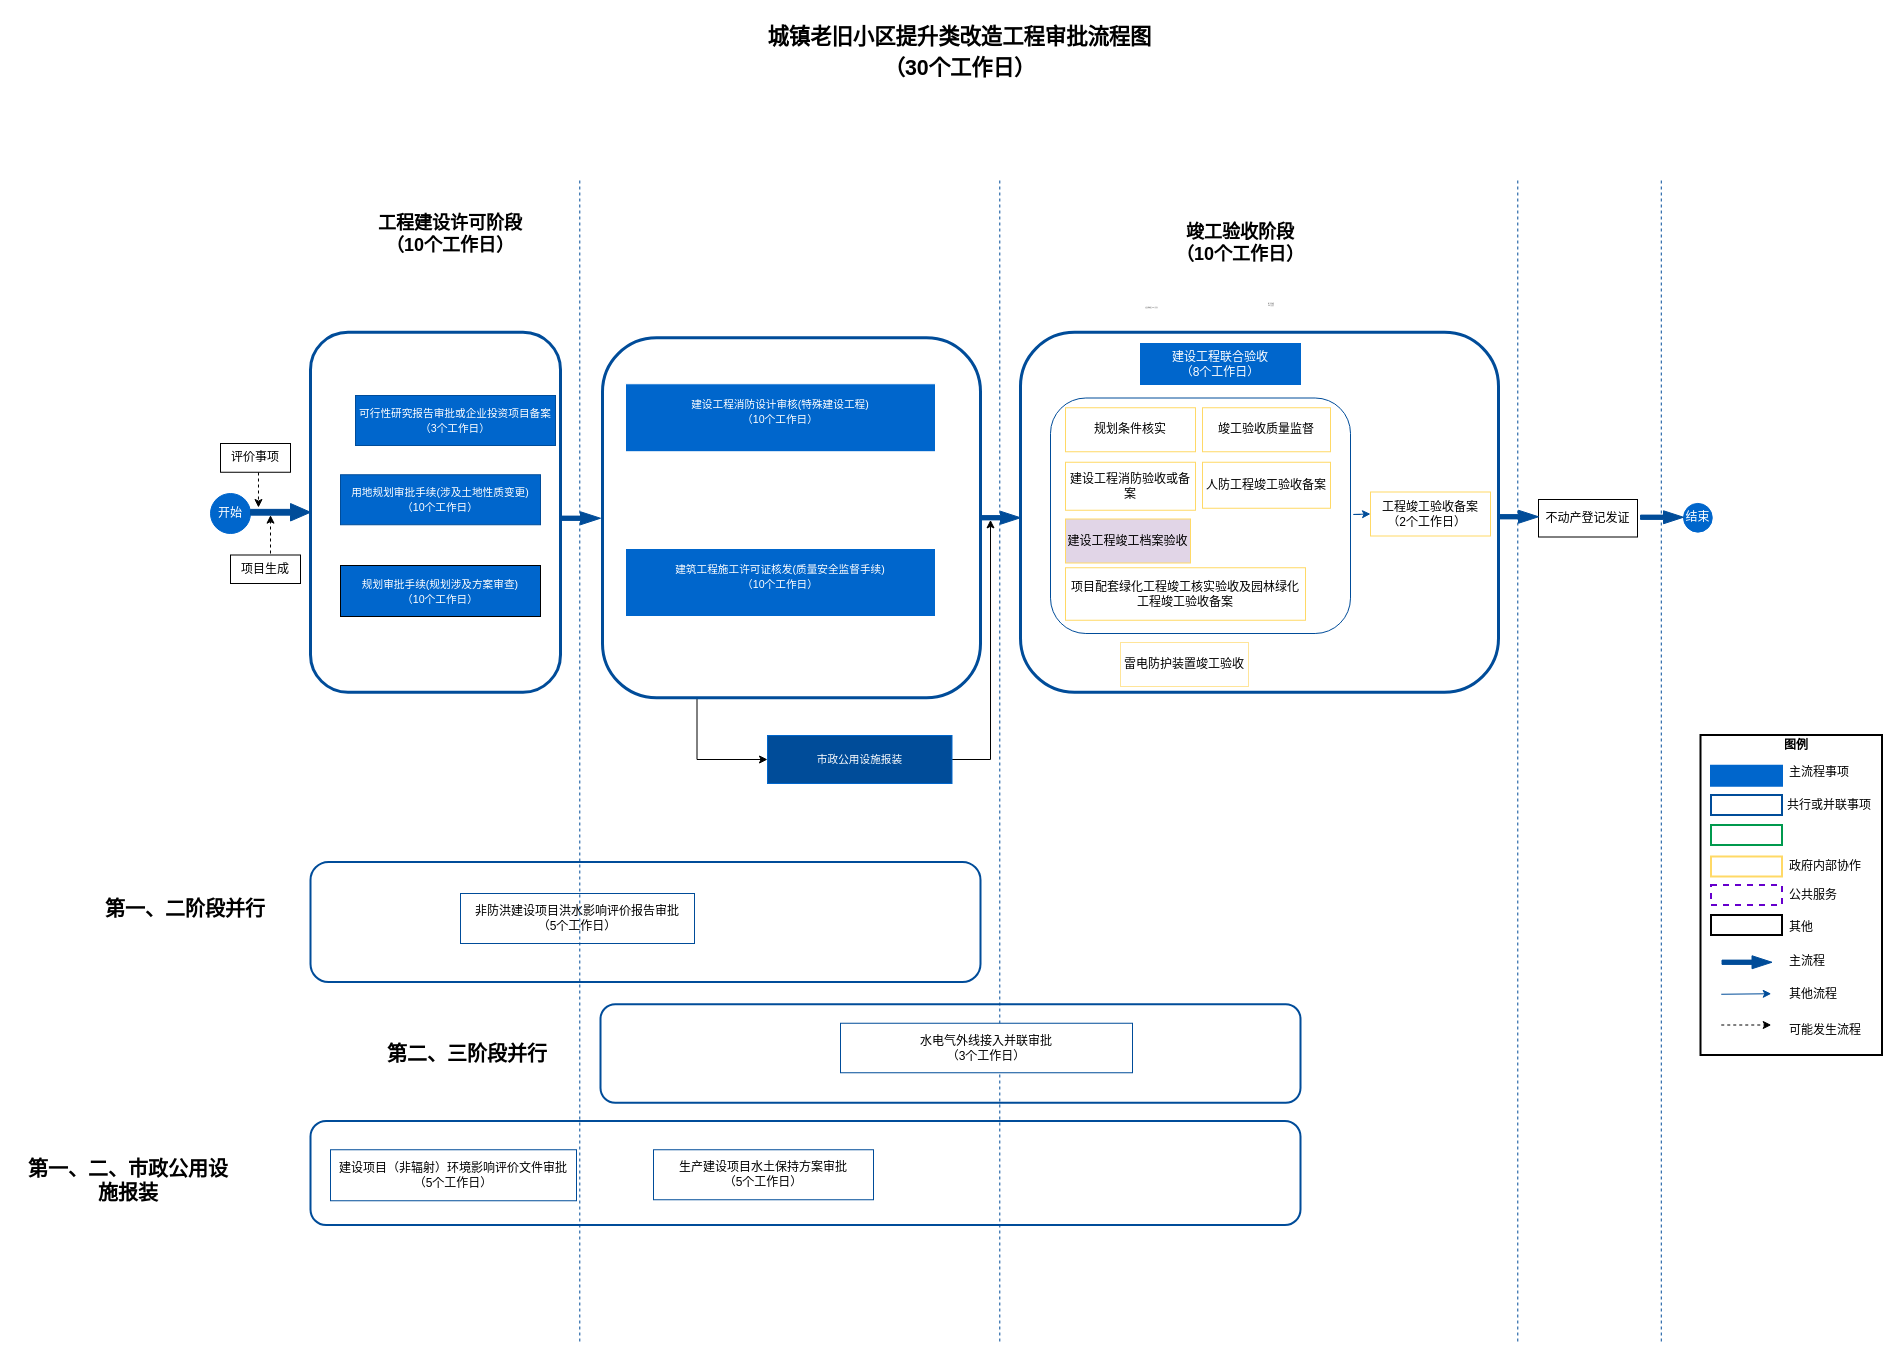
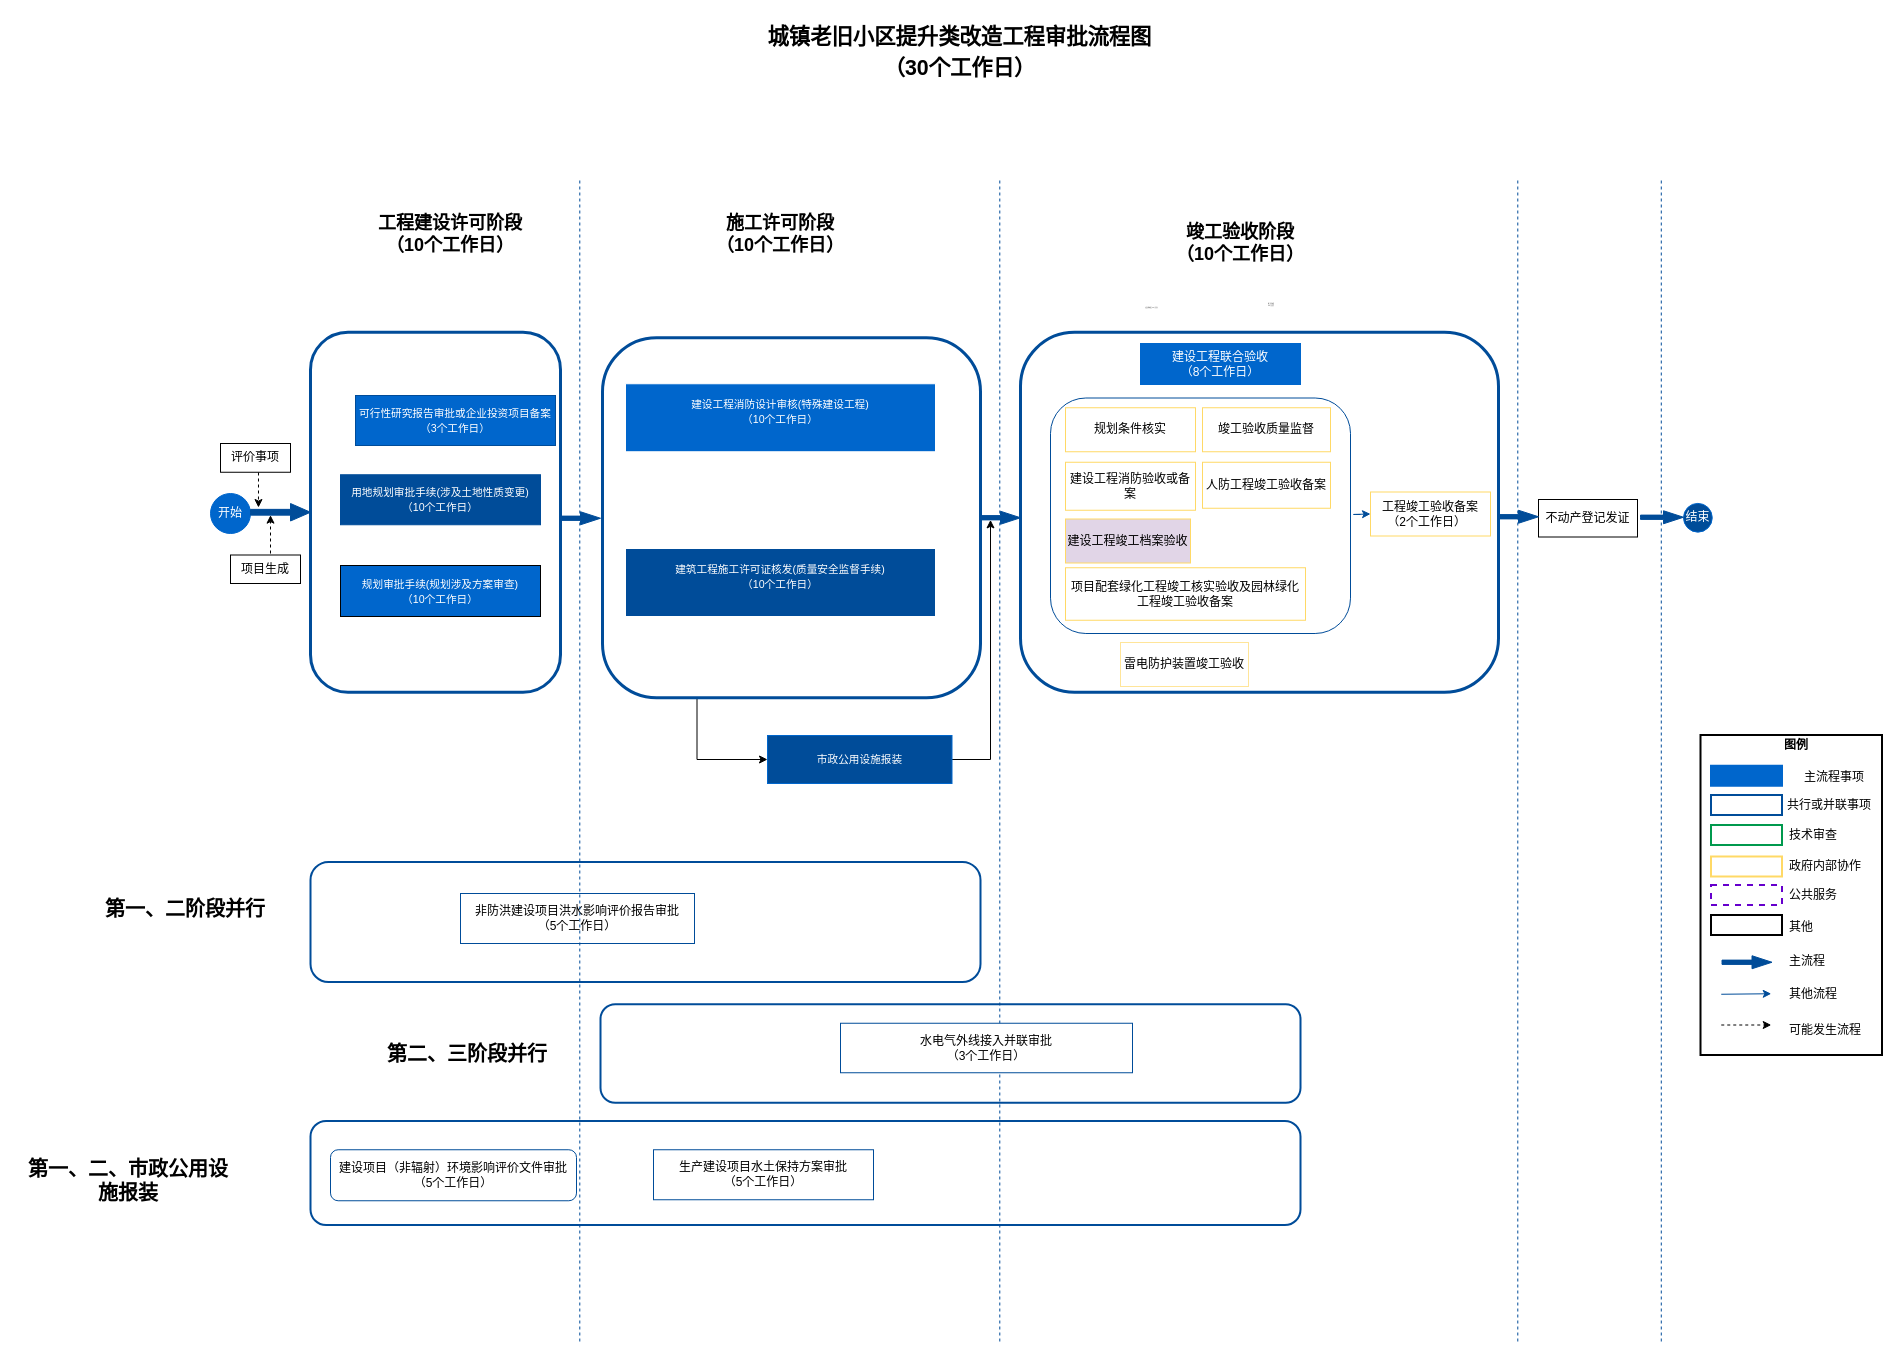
+ <mxCell id="37" value="&lt;b&gt;&lt;span&gt;施工许可阶段&lt;/span&gt;&lt;/b&gt;&lt;br style=&quot;font-size: 18px&quot;&gt;（10个工作日）" style="rounded=1;whiteSpace=wrap;html=1;shadow=0;dashed=1;strokeWidth=1;strokeColor=#FFFFFF;fillColor=#FFFFFF;opacity=0;fontSize=18;fontStyle=1" parent="1" vertex="1"><mxGeometry x="640" y="194" width="280" height="80" as="geometry" /></mxCell>
- <mxCell id="75" value="&lt;span style=&quot;font-size: 8.0pt&quot;&gt;用地规划审批手续(涉及土地性质变更)&lt;br&gt;（10个工作日）&lt;br&gt;&lt;/span&gt;" style="rounded=0;whiteSpace=wrap;html=1;shadow=0;strokeColor=#004C99;fillColor=#0066CC;fontColor=#FFFFFF;" parent="1" vertex="1"><mxGeometry x="340" y="474.25" width="200" height="50" as="geometry" /></mxCell>
+ <mxCell id="75" value="&lt;span style=&quot;font-size: 8.0pt&quot;&gt;用地规划审批手续(涉及土地性质变更)&lt;br&gt;（10个工作日）&lt;br&gt;&lt;/span&gt;" style="rounded=0;whiteSpace=wrap;html=1;shadow=0;strokeColor=#004C99;fillColor=#004c99;fontColor=#FFFFFF;" parent="1" vertex="1"><mxGeometry x="340" y="474.25" width="200" height="50" as="geometry" /></mxCell>
- <mxCell id="23" value="结束" style="ellipse;whiteSpace=wrap;html=1;aspect=fixed;rounded=1;shadow=0;strokeWidth=1;fillColor=#0066CC;strokeColor=#0066CC;fontColor=#FFFFFF;" parent="1" vertex="1"><mxGeometry x="1683" y="502.88" width="28.75" height="28.75" as="geometry" /></mxCell>
+ <mxCell id="23" value="结束" style="ellipse;whiteSpace=wrap;html=1;aspect=fixed;rounded=1;shadow=0;strokeWidth=1;fillColor=#004c99;strokeColor=#0066CC;fontColor=#FFFFFF;" parent="1" vertex="1"><mxGeometry x="1683" y="502.88" width="28.75" height="28.75" as="geometry" /></mxCell>
- <mxCell id="74" value="&lt;span style=&quot;font-size: 8.0pt&quot;&gt;建筑工程施工许可证核发(质量安全监督手续)&lt;/span&gt;&lt;span style=&quot;font-size: 8.0pt&quot;&gt;&lt;br&gt;（10个工作日）&lt;br&gt;&lt;/span&gt;&lt;p class=&quot;MsoNormal&quot; align=&quot;left&quot; style=&quot;margin-right: -3.15pt ; text-align: left ; line-height: 11.0pt&quot;&gt;&lt;/p&gt;" style="rounded=0;whiteSpace=wrap;html=1;shadow=0;fillColor=#0066CC;strokeColor=#FFFFFF;fontColor=#FFFFFF;" parent="1" vertex="1"><mxGeometry x="625" y="548" width="310" height="68" as="geometry" /></mxCell>
+ <mxCell id="74" value="&lt;span style=&quot;font-size: 8.0pt&quot;&gt;建筑工程施工许可证核发(质量安全监督手续)&lt;/span&gt;&lt;span style=&quot;font-size: 8.0pt&quot;&gt;&lt;br&gt;（10个工作日）&lt;br&gt;&lt;/span&gt;&lt;p class=&quot;MsoNormal&quot; align=&quot;left&quot; style=&quot;margin-right: -3.15pt ; text-align: left ; line-height: 11.0pt&quot;&gt;&lt;/p&gt;" style="rounded=0;whiteSpace=wrap;html=1;shadow=0;fillColor=#004c99;strokeColor=#FFFFFF;fontColor=#FFFFFF;" parent="1" vertex="1"><mxGeometry x="625" y="548" width="310" height="68" as="geometry" /></mxCell>
- <mxCell id="48" value="主流程事项" style="rounded=1;whiteSpace=wrap;html=1;shadow=1;strokeColor=#000000;strokeWidth=2;fillColor=#FFFFFF;fontSize=12;fontColor=#000000;opacity=0;labelBackgroundColor=#ffffff;labelPosition=center;verticalLabelPosition=middle;align=left;verticalAlign=middle;" parent="1" vertex="1"><mxGeometry x="1786.5" y="764.5" width="70" height="15.75" as="geometry" /></mxCell>
+ <mxCell id="48" value="主流程事项" style="rounded=1;whiteSpace=wrap;html=1;shadow=1;strokeColor=#000000;strokeWidth=2;fillColor=#FFFFFF;fontSize=12;fontColor=#000000;opacity=0;labelBackgroundColor=#ffffff;labelPosition=center;verticalLabelPosition=middle;align=left;verticalAlign=middle;" parent="1" vertex="1"><mxGeometry x="1801.5" y="769.5" width="70" height="15.75" as="geometry" /></mxCell>
+ <mxCell id="50" value="技术审查" style="rounded=1;whiteSpace=wrap;html=1;shadow=1;strokeColor=#000000;strokeWidth=2;fillColor=#FFFFFF;fontSize=12;fontColor=#000000;opacity=0;labelBackgroundColor=#ffffff;align=left;" parent="1" vertex="1"><mxGeometry x="1786.5" y="824.5" width="57" height="20" as="geometry" /></mxCell>
- <mxCell id="21" value="建设项目（非辐射）环境影响评价文件审批&lt;br&gt;（5个工作日）" style="rounded=0;whiteSpace=wrap;html=1;shadow=0;strokeWidth=1;strokeColor=#004C99;" parent="1" vertex="1"><mxGeometry x="330" y="1149.25" width="246" height="51" as="geometry" /></mxCell>
+ <mxCell id="21" value="建设项目（非辐射）环境影响评价文件审批&lt;br&gt;（5个工作日）" style="whiteSpace=wrap;html=1;shadow=0;strokeWidth=1;strokeColor=#004C99;rounded=1;" parent="1" vertex="1"><mxGeometry x="330" y="1149.25" width="246" height="51" as="geometry" /></mxCell>
